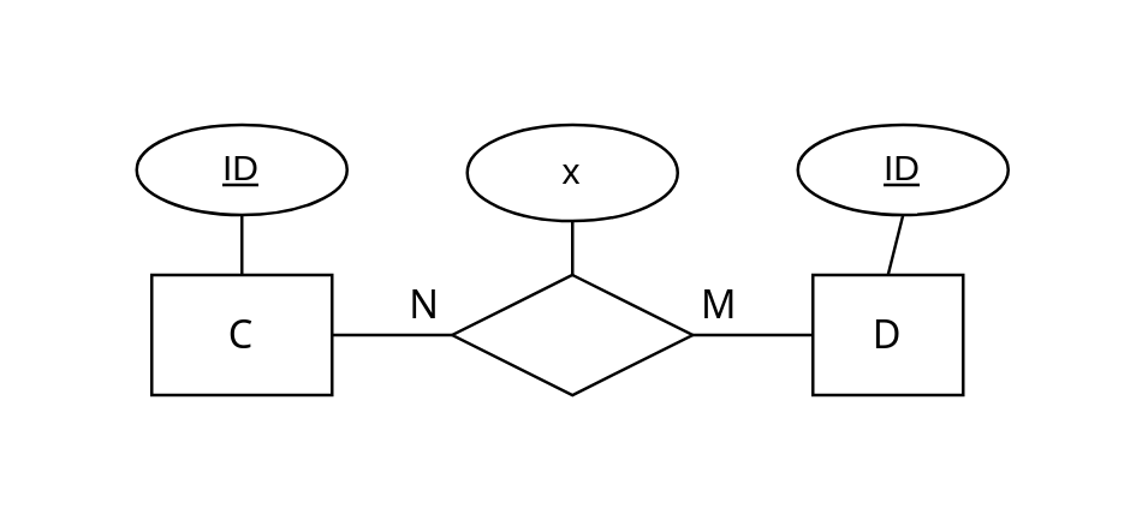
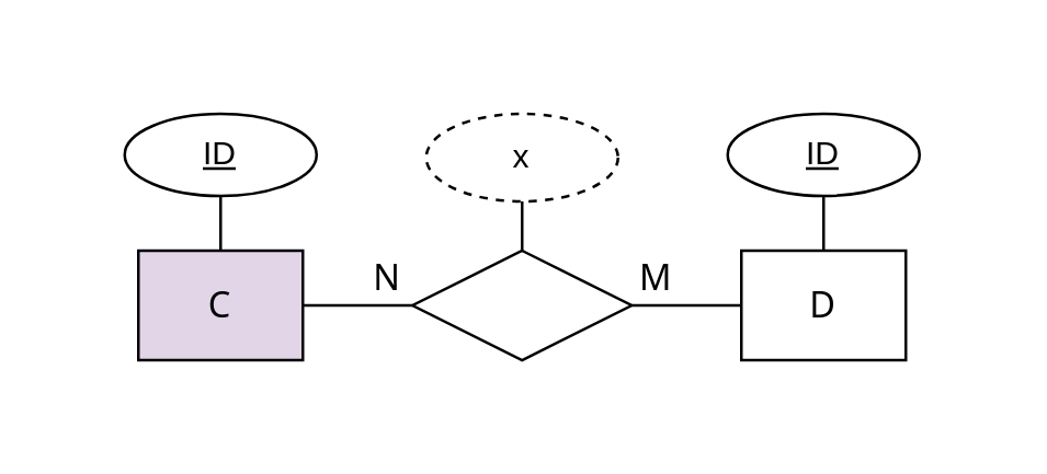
- <mxCell id="17" value="x" style="ellipse;whiteSpace=wrap;html=1;align=center;" vertex="1" parent="1"><mxGeometry x="155" y="41" width="70" height="32" as="geometry" /></mxCell>
+ <mxCell id="17" value="x" style="ellipse;whiteSpace=wrap;html=1;align=center;dashed=1;" vertex="1" parent="1"><mxGeometry x="155" y="41" width="70" height="32" as="geometry" /></mxCell>
- <mxCell id="4" value="C" style="whiteSpace=wrap;html=1;align=center;fontSize=13;fontFamily=Noto Sans;fontSource=https%3A%2F%2Ffonts.googleapis.com%2Fcss%3Ffamily%3DNoto%2BSans;" parent="1" vertex="1"><mxGeometry x="50" y="91" width="60" height="40" as="geometry" /></mxCell>
+ <mxCell id="4" value="C" style="whiteSpace=wrap;html=1;align=center;fontSize=13;fontFamily=Noto Sans;fontSource=https%3A%2F%2Ffonts.googleapis.com%2Fcss%3Ffamily%3DNoto%2BSans;fillColor=#e1d5e7;" parent="1" vertex="1"><mxGeometry x="50" y="91" width="60" height="40" as="geometry" /></mxCell>
- <mxCell id="6" value="D" style="whiteSpace=wrap;html=1;align=center;fontSize=13;fontFamily=Noto Sans;fontSource=https%3A%2F%2Ffonts.googleapis.com%2Fcss%3Ffamily%3DNoto%2BSans;" parent="1" vertex="1"><mxGeometry x="270" y="91" width="50" height="40" as="geometry" /></mxCell>
+ <mxCell id="6" value="D" style="whiteSpace=wrap;html=1;align=center;fontSize=13;fontFamily=Noto Sans;fontSource=https%3A%2F%2Ffonts.googleapis.com%2Fcss%3Ffamily%3DNoto%2BSans;" parent="1" vertex="1"><mxGeometry x="270" y="91" width="60" height="40" as="geometry" /></mxCell>
